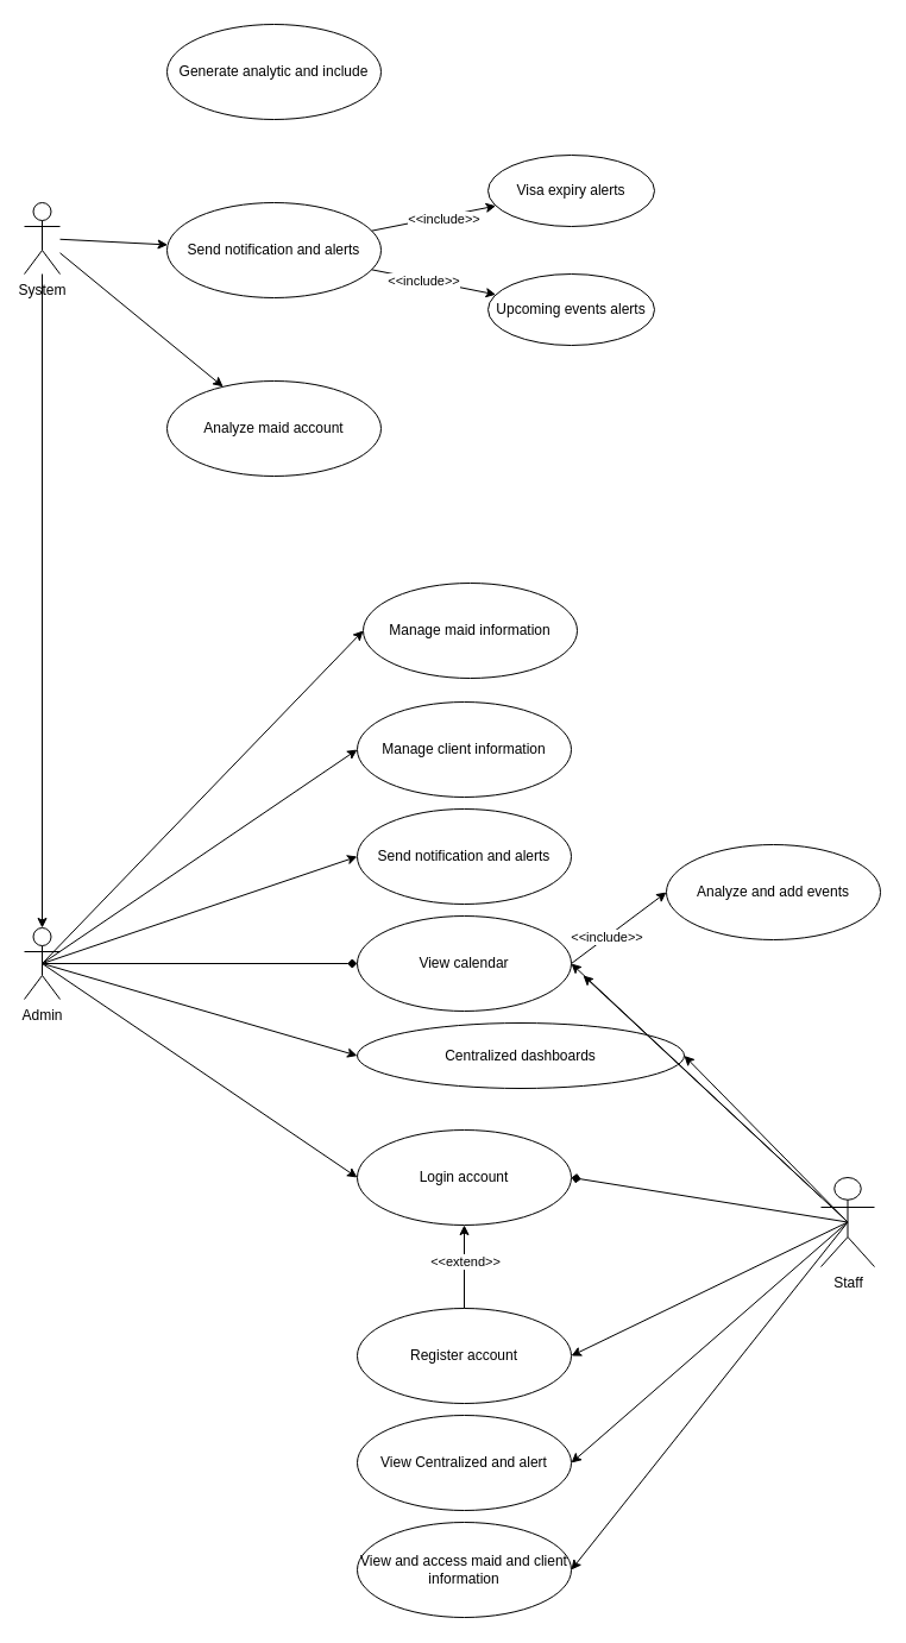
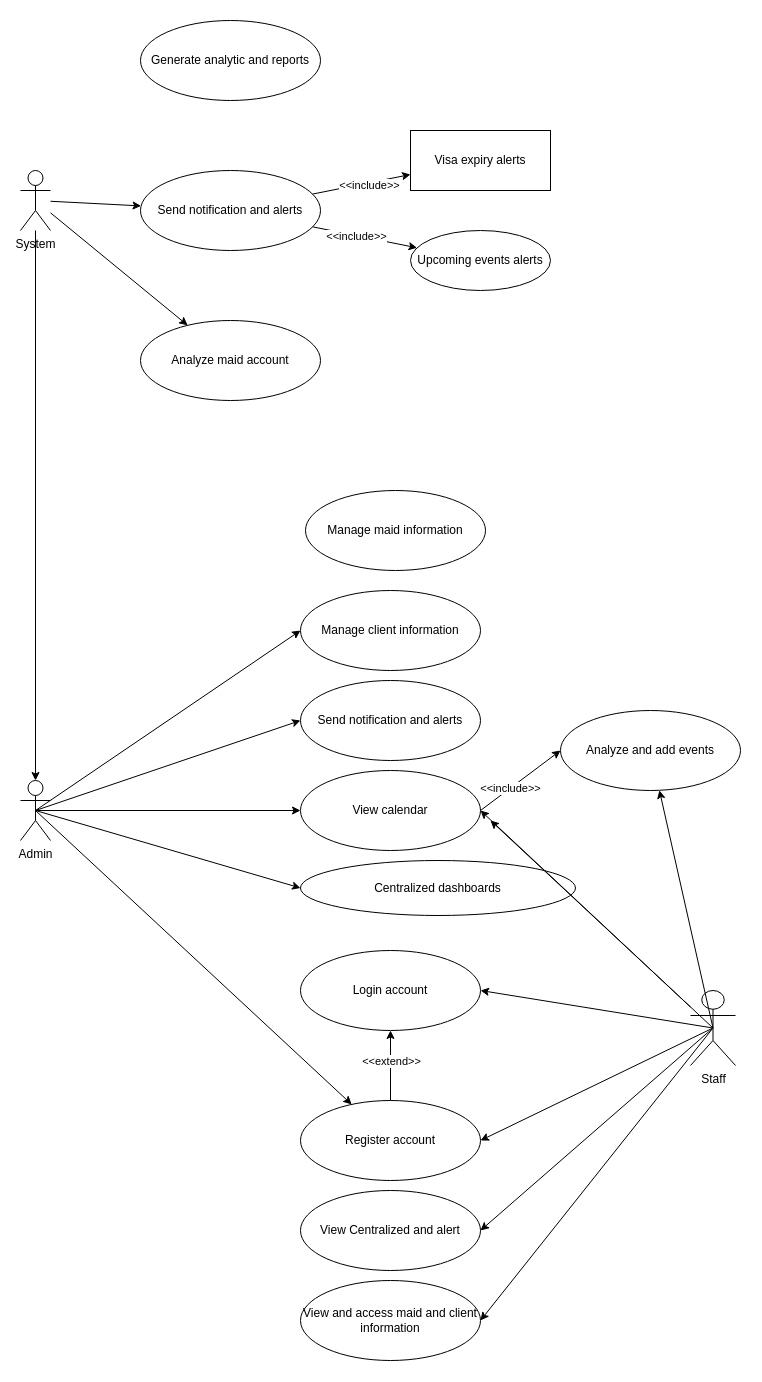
- <mxCell id="3" value="Generate analytic and include" style="ellipse;whiteSpace=wrap;html=1;" vertex="1" parent="1"><mxGeometry x="140" y="20" width="180" height="80" as="geometry" /></mxCell>
+ <mxCell id="3" value="Generate analytic and reports" style="ellipse;whiteSpace=wrap;html=1;" vertex="1" parent="1"><mxGeometry x="140" y="20" width="180" height="80" as="geometry" /></mxCell>
- <mxCell id="6" value="Visa expiry alerts" style="ellipse;whiteSpace=wrap;html=1;" vertex="1" parent="1"><mxGeometry x="410" y="130" width="140" height="60" as="geometry" /></mxCell>
+ <mxCell id="6" value="Visa expiry alerts" style="whiteSpace=wrap;html=1;rounded=0;" vertex="1" parent="1"><mxGeometry x="410" y="130" width="140" height="60" as="geometry" /></mxCell>
- <mxCell id="26" value="" style="endArrow=classic;html=1;rounded=0;exitX=0.5;exitY=0.5;exitDx=0;exitDy=0;exitPerimeter=0;entryX=0;entryY=0.5;entryDx=0;entryDy=0;" edge="1" parent="1" source="17" target="15"><mxGeometry width="50" height="50" relative="1" as="geometry"><mxPoint x="270" y="840" as="sourcePoint" /><mxPoint x="320" y="790" as="targetPoint" /></mxGeometry></mxCell>
+ <mxCell id="26" value="" style="endArrow=classic;html=1;rounded=0;exitX=0.5;exitY=0.5;exitDx=0;exitDy=0;exitPerimeter=0;" edge="1" parent="1" source="17" target="22"><mxGeometry width="50" height="50" relative="1" as="geometry"><mxPoint x="270" y="840" as="sourcePoint" /><mxPoint x="320" y="790" as="targetPoint" /></mxGeometry></mxCell>
- <mxCell id="29" value="" style="endArrow=diamond;html=1;rounded=0;exitX=0.5;exitY=0.5;exitDx=0;exitDy=0;exitPerimeter=0;" edge="1" parent="1" source="17" target="19"><mxGeometry width="50" height="50" relative="1" as="geometry"><mxPoint x="65" y="840" as="sourcePoint" /><mxPoint x="375" y="605" as="targetPoint" /></mxGeometry></mxCell>
+ <mxCell id="29" value="" style="endArrow=classic;html=1;rounded=0;exitX=0.5;exitY=0.5;exitDx=0;exitDy=0;exitPerimeter=0;" edge="1" parent="1" source="17" target="19"><mxGeometry width="50" height="50" relative="1" as="geometry"><mxPoint x="65" y="840" as="sourcePoint" /><mxPoint x="375" y="605" as="targetPoint" /></mxGeometry></mxCell>
- <mxCell id="31" value="" style="endArrow=classic;html=1;rounded=0;exitX=0.5;exitY=0.5;exitDx=0;exitDy=0;exitPerimeter=0;entryX=0;entryY=0.5;entryDx=0;entryDy=0;" edge="1" parent="1" source="17" target="21"><mxGeometry width="50" height="50" relative="1" as="geometry"><mxPoint x="85" y="860" as="sourcePoint" /><mxPoint x="395" y="625" as="targetPoint" /></mxGeometry></mxCell>
- <mxCell id="37" value="" style="endArrow=classic;html=1;rounded=0;entryX=1;entryY=0.5;entryDx=0;entryDy=0;exitX=0.5;exitY=0.5;exitDx=0;exitDy=0;exitPerimeter=0;" edge="1" parent="1" source="25" target="20"><mxGeometry width="50" height="50" relative="1" as="geometry"><mxPoint x="700" y="1016" as="sourcePoint" /><mxPoint x="500" y="830" as="targetPoint" /></mxGeometry></mxCell>
+ <mxCell id="37" value="" style="endArrow=classic;html=1;rounded=0;exitX=0.5;exitY=0.5;exitDx=0;exitDy=0;exitPerimeter=0;" edge="1" parent="1" source="25" target="32"><mxGeometry width="50" height="50" relative="1" as="geometry"><mxPoint x="700" y="1016" as="sourcePoint" /><mxPoint x="500" y="830" as="targetPoint" /></mxGeometry></mxCell>
- <mxCell id="38" value="" style="endArrow=diamond;html=1;rounded=0;entryX=1;entryY=0.5;entryDx=0;entryDy=0;exitX=0.5;exitY=0.5;exitDx=0;exitDy=0;exitPerimeter=0;" edge="1" parent="1" source="25" target="21"><mxGeometry width="50" height="50" relative="1" as="geometry"><mxPoint x="710" y="1026" as="sourcePoint" /><mxPoint x="510" y="840" as="targetPoint" /></mxGeometry></mxCell>
+ <mxCell id="38" value="" style="endArrow=classic;html=1;rounded=0;entryX=1;entryY=0.5;entryDx=0;entryDy=0;exitX=0.5;exitY=0.5;exitDx=0;exitDy=0;exitPerimeter=0;" edge="1" parent="1" source="25" target="21"><mxGeometry width="50" height="50" relative="1" as="geometry"><mxPoint x="710" y="1026" as="sourcePoint" /><mxPoint x="510" y="840" as="targetPoint" /></mxGeometry></mxCell>
